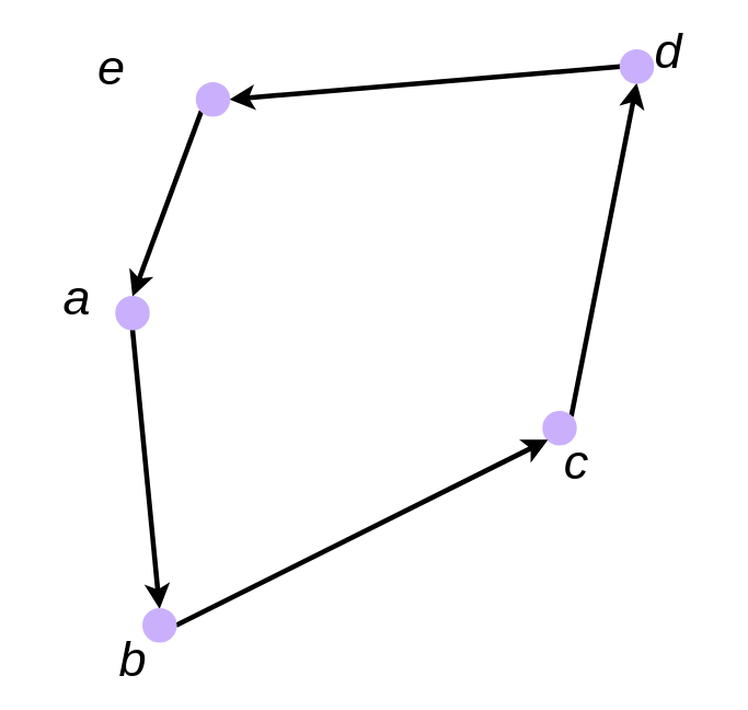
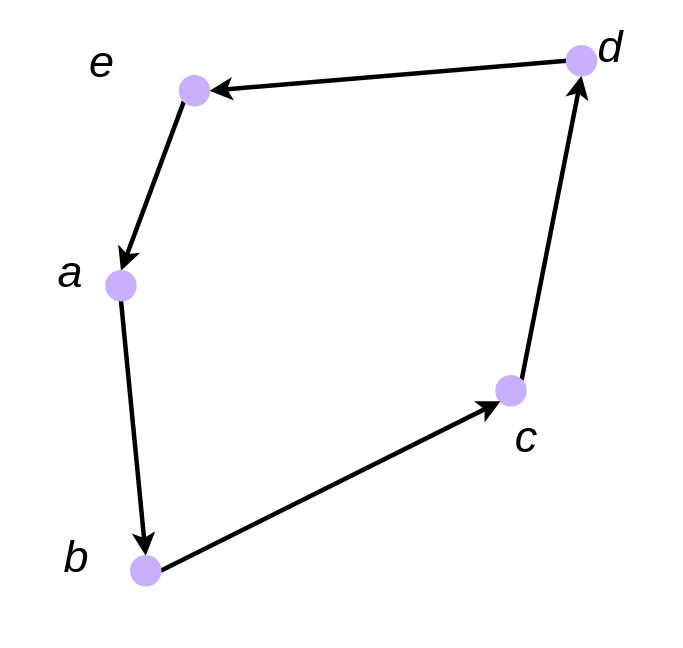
- <mxCell id="4" value="c" style="text;html=1;strokeColor=none;fillColor=none;align=center;verticalAlign=middle;whiteSpace=wrap;rounded=0;labelBackgroundColor=none;fontColor=#000000;fontStyle=2;fontSize=30;" parent="1" vertex="1"><mxGeometry x="324" y="270" width="53" height="20" as="geometry" /></mxCell>
+ <mxCell id="4" value="c" style="text;html=1;strokeColor=none;fillColor=none;align=center;verticalAlign=middle;whiteSpace=wrap;rounded=0;labelBackgroundColor=none;fontColor=#000000;fontStyle=2;fontSize=30;" parent="1" vertex="1"><mxGeometry x="324" y="280" width="53" height="20" as="geometry" /></mxCell>
- <mxCell id="8" value="b" style="text;html=1;strokeColor=none;fillColor=none;align=center;verticalAlign=middle;whiteSpace=wrap;rounded=0;labelBackgroundColor=none;fontColor=#000000;fontStyle=2;fontSize=30;" vertex="1" parent="1"><mxGeometry x="53.5" y="390" width="53" height="20" as="geometry" /></mxCell>
+ <mxCell id="8" value="b" style="text;html=1;strokeColor=none;fillColor=none;align=center;verticalAlign=middle;whiteSpace=wrap;rounded=0;labelBackgroundColor=none;fontColor=#000000;fontStyle=2;fontSize=30;" vertex="1" parent="1"><mxGeometry x="23.5" y="360" width="53" height="20" as="geometry" /></mxCell>
